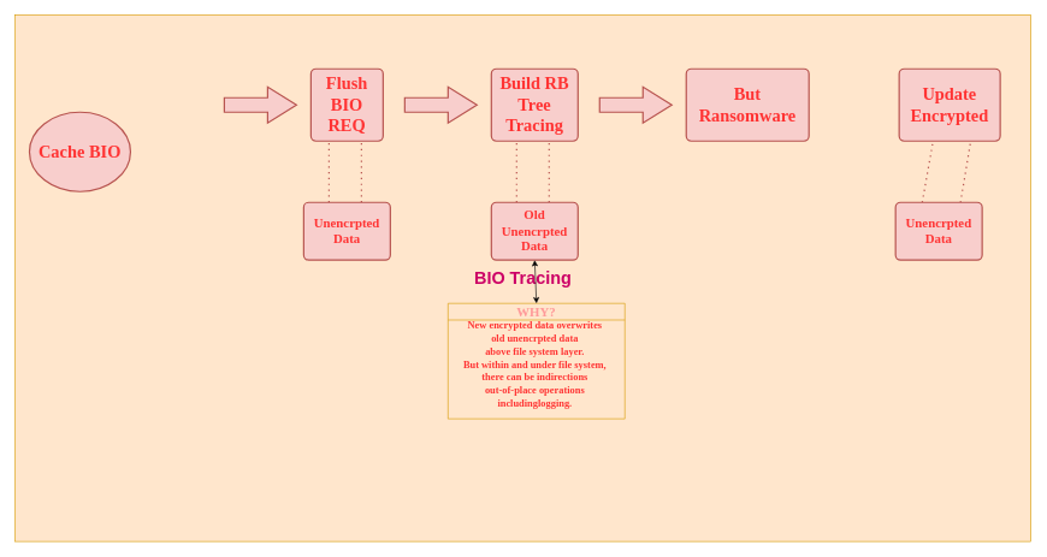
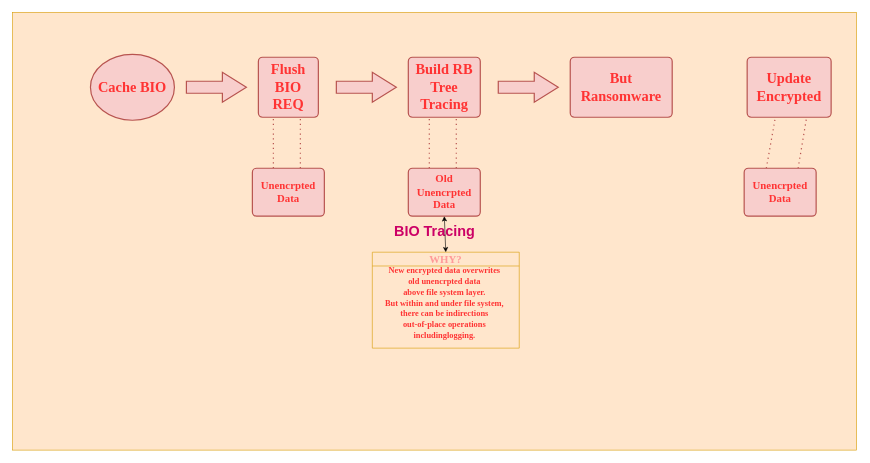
- <mxCell id="3" value="&lt;h1&gt;&lt;font color=&quot;#ff3333&quot; face=&quot;Georgia&quot;&gt;Cache BIO&lt;/font&gt;&lt;/h1&gt;" style="strokeWidth=2;html=1;shape=mxgraph.flowchart.start_1;whiteSpace=wrap;fillColor=#f8cecc;strokeColor=#b85450;" vertex="1" parent="1"><mxGeometry x="40" y="155" width="140" height="110" as="geometry" /></mxCell>
+ <mxCell id="3" value="&lt;h1&gt;&lt;font color=&quot;#ff3333&quot; face=&quot;Georgia&quot;&gt;Cache BIO&lt;/font&gt;&lt;/h1&gt;" style="strokeWidth=2;html=1;shape=mxgraph.flowchart.start_1;whiteSpace=wrap;fillColor=#f8cecc;strokeColor=#b85450;" vertex="1" parent="1"><mxGeometry x="150" y="90" width="140" height="110" as="geometry" /></mxCell>
